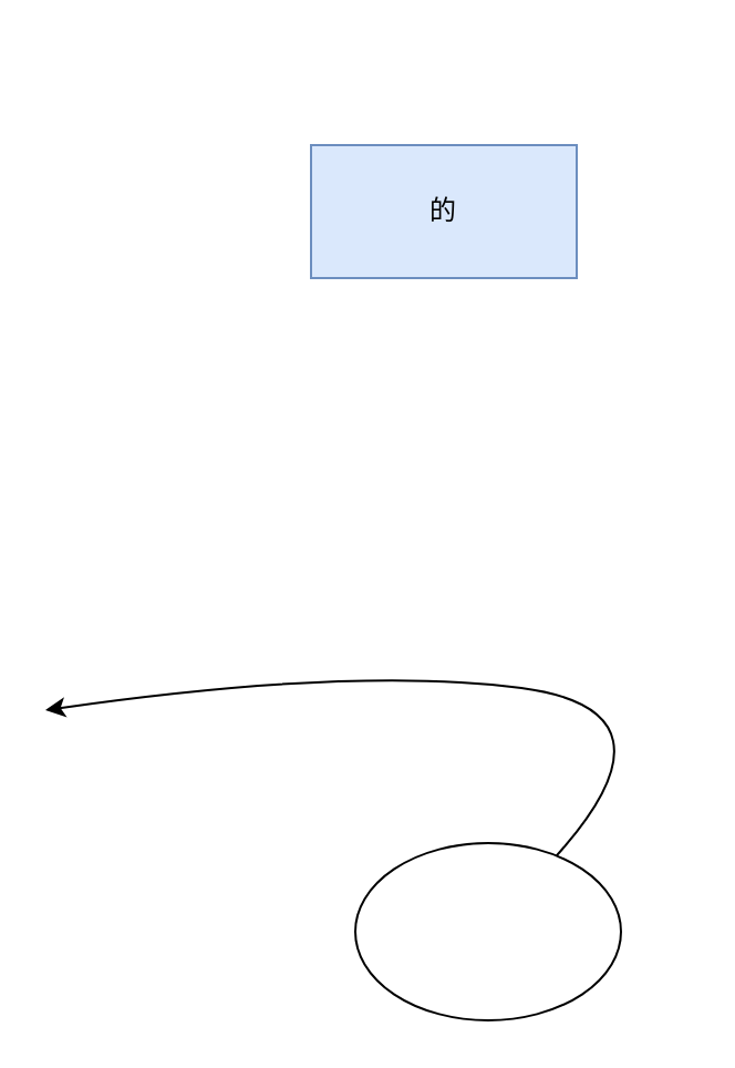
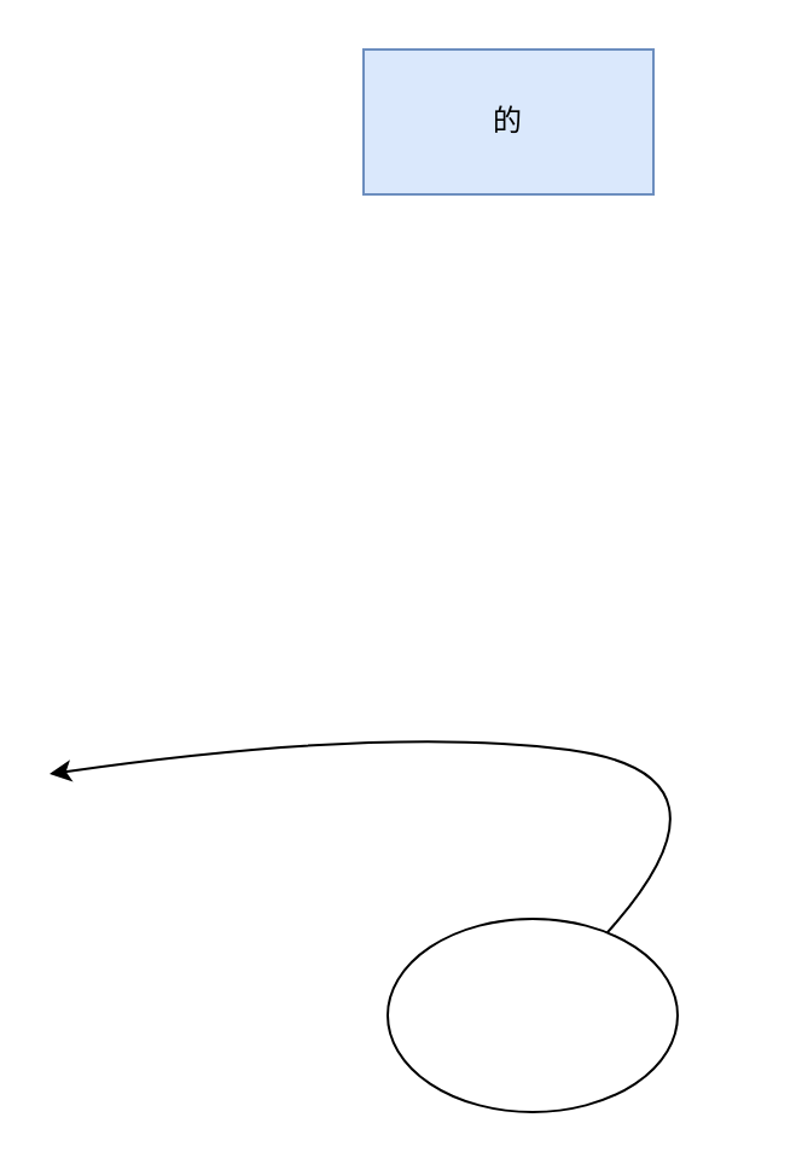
- <mxCell id="2" value="&lt;font face=&quot;Georgia&quot;&gt;的&lt;/font&gt;" style="rounded=0;whiteSpace=wrap;html=1;fillColor=#dae8fc;strokeColor=#6c8ebf;" vertex="1" parent="1"><mxGeometry x="140" y="65" width="120" height="60" as="geometry" /></mxCell>
+ <mxCell id="2" value="&lt;font face=&quot;Georgia&quot;&gt;的&lt;/font&gt;" style="rounded=0;whiteSpace=wrap;html=1;fillColor=#dae8fc;strokeColor=#6c8ebf;" vertex="1" parent="1"><mxGeometry x="150" y="20" width="120" height="60" as="geometry" /></mxCell>
